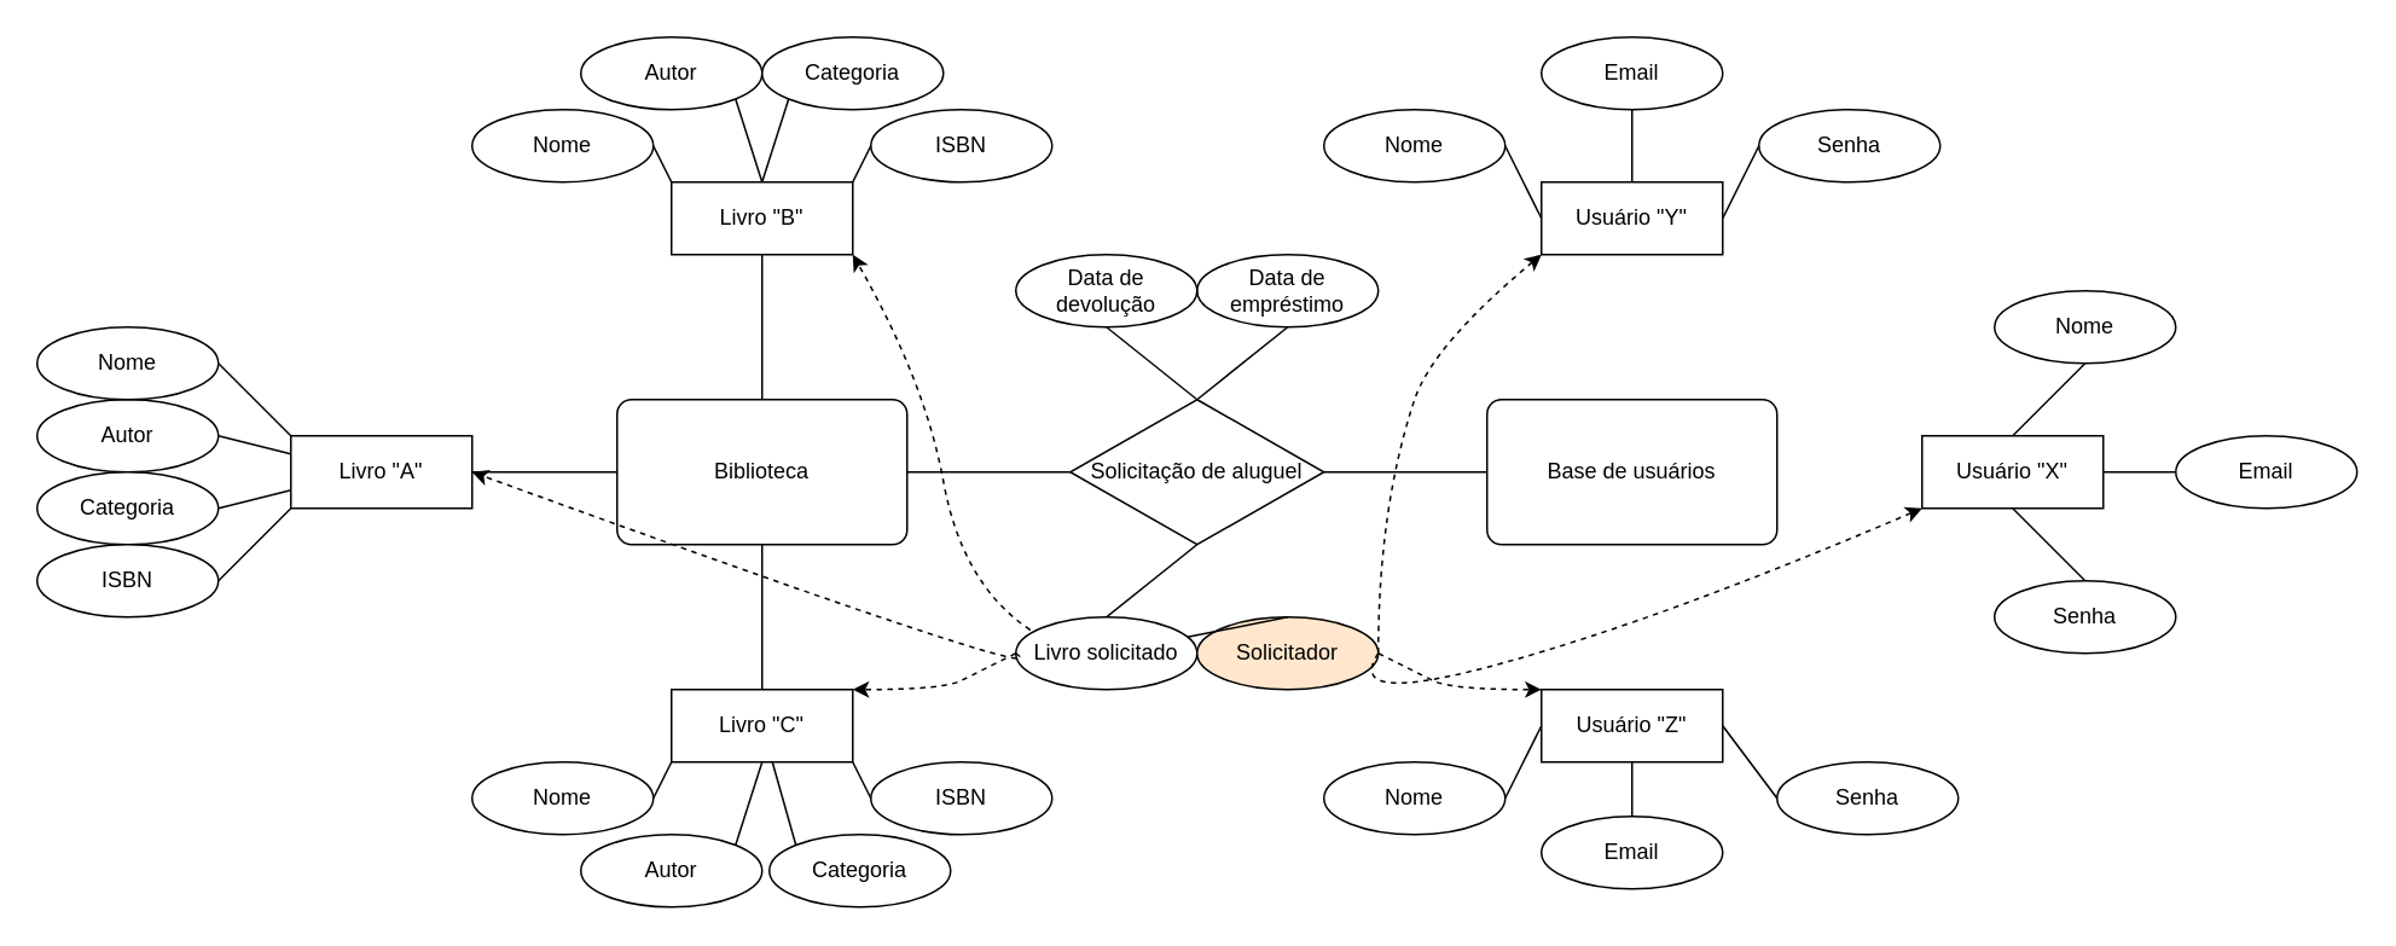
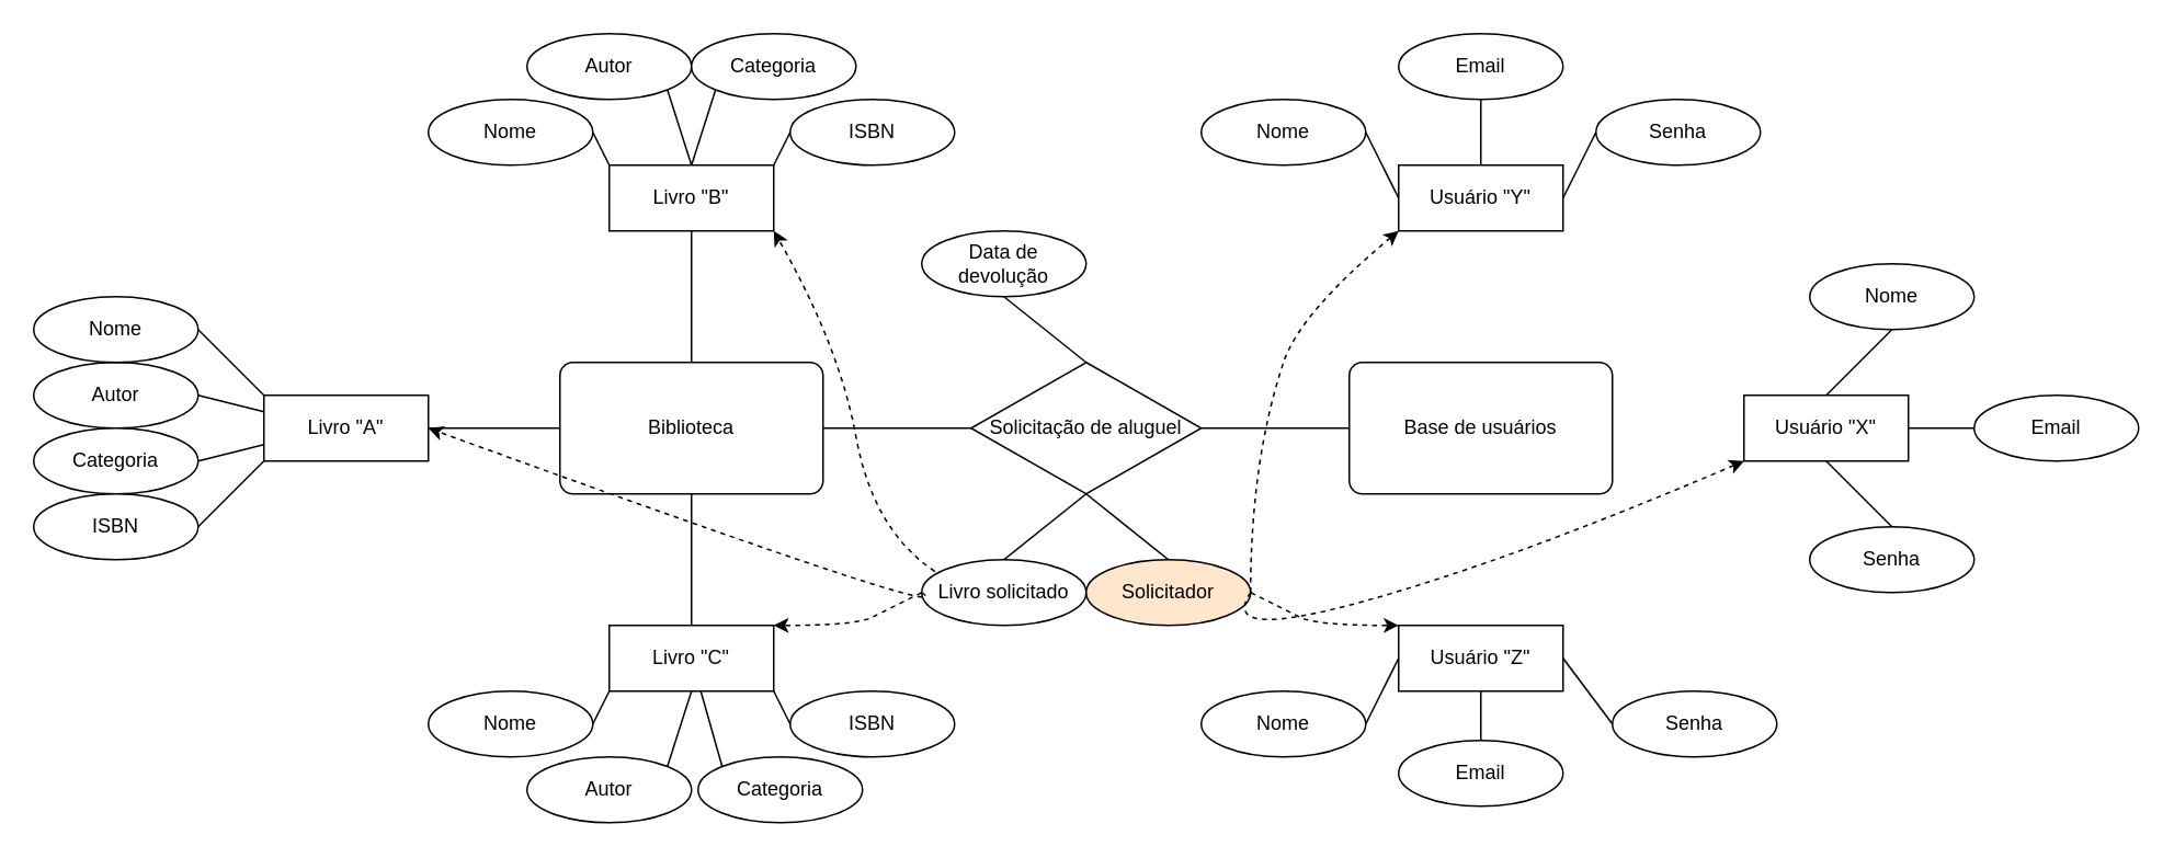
- <mxCell id="61" value="Data de empréstimo" style="ellipse;whiteSpace=wrap;html=1;align=center;" vertex="1" parent="1"><mxGeometry y="140" width="100" height="40" as="geometry" x="660" /></mxCell>
- <mxCell id="66" value="" style="endArrow=none;html=1;rounded=0;entryX=0.5;entryY=1;entryDx=0;entryDy=0;exitX=0.5;exitY=0;exitDx=0;exitDy=0;" edge="1" parent="1" source="51" target="61"><mxGeometry width="50" height="50" relative="1" as="geometry"><mxPoint x="760" y="250" as="sourcePoint" /><mxPoint x="810" y="200" as="targetPoint" /></mxGeometry></mxCell>
- <mxCell id="64" value="" style="endArrow=none;html=1;rounded=0;exitX=0.5;exitY=0;exitDx=0;exitDy=0;" edge="1" parent="1" source="63" target="58"><mxGeometry width="50" height="50" relative="1" as="geometry"><mxPoint x="720" y="340" as="sourcePoint" /><mxPoint x="770" y="290" as="targetPoint" /></mxGeometry></mxCell>
+ <mxCell id="64" value="" style="endArrow=none;html=1;rounded=0;entryX=0.5;entryY=1;entryDx=0;entryDy=0;exitX=0.5;exitY=0;exitDx=0;exitDy=0;" edge="1" parent="1" source="63" target="51"><mxGeometry width="50" height="50" relative="1" as="geometry"><mxPoint x="720" y="340" as="sourcePoint" /><mxPoint x="770" y="290" as="targetPoint" /></mxGeometry></mxCell>
